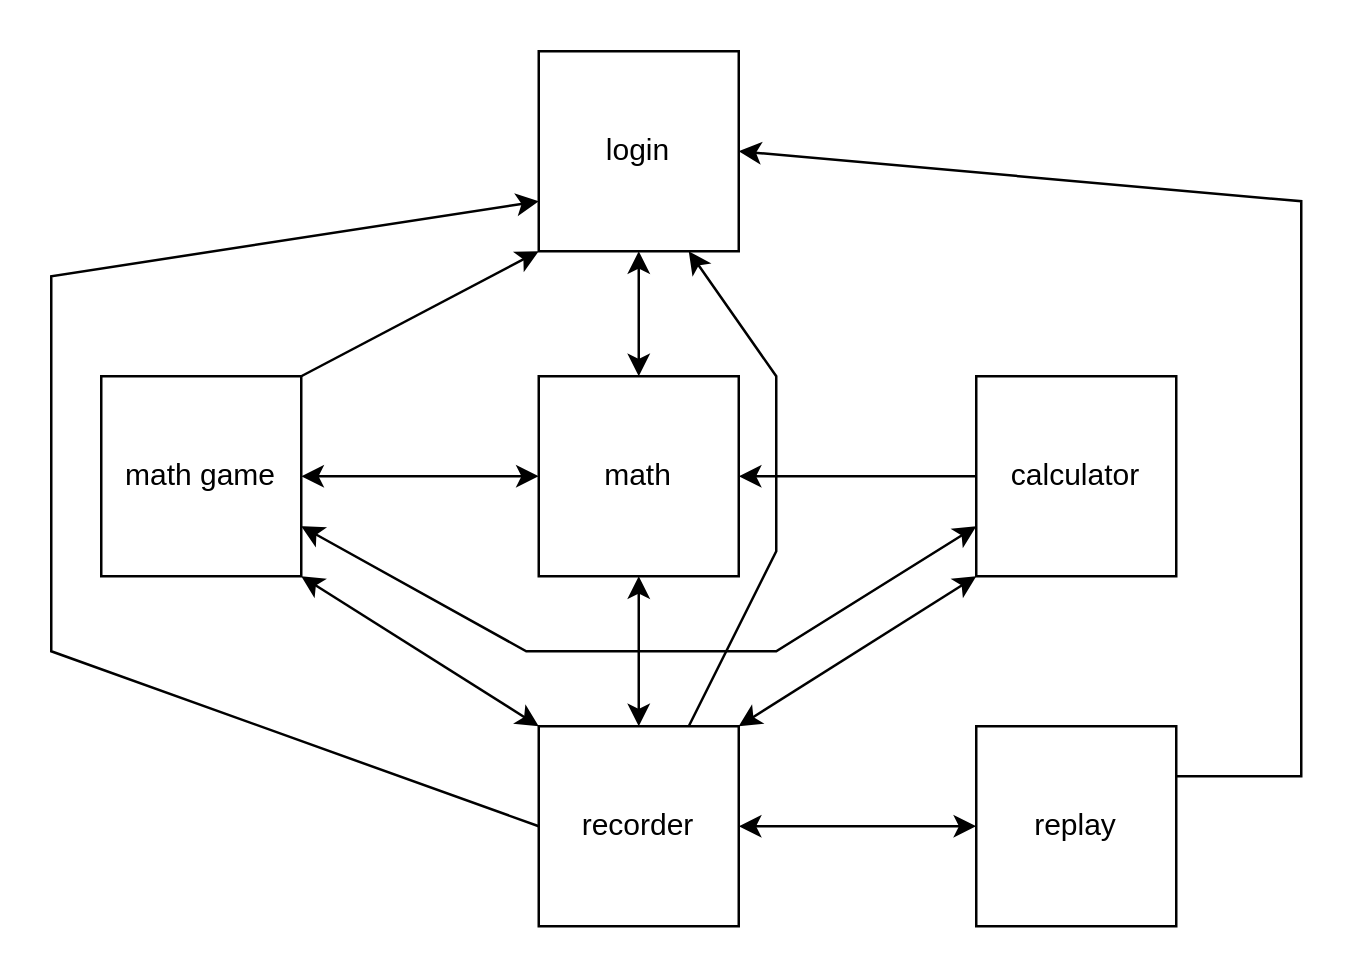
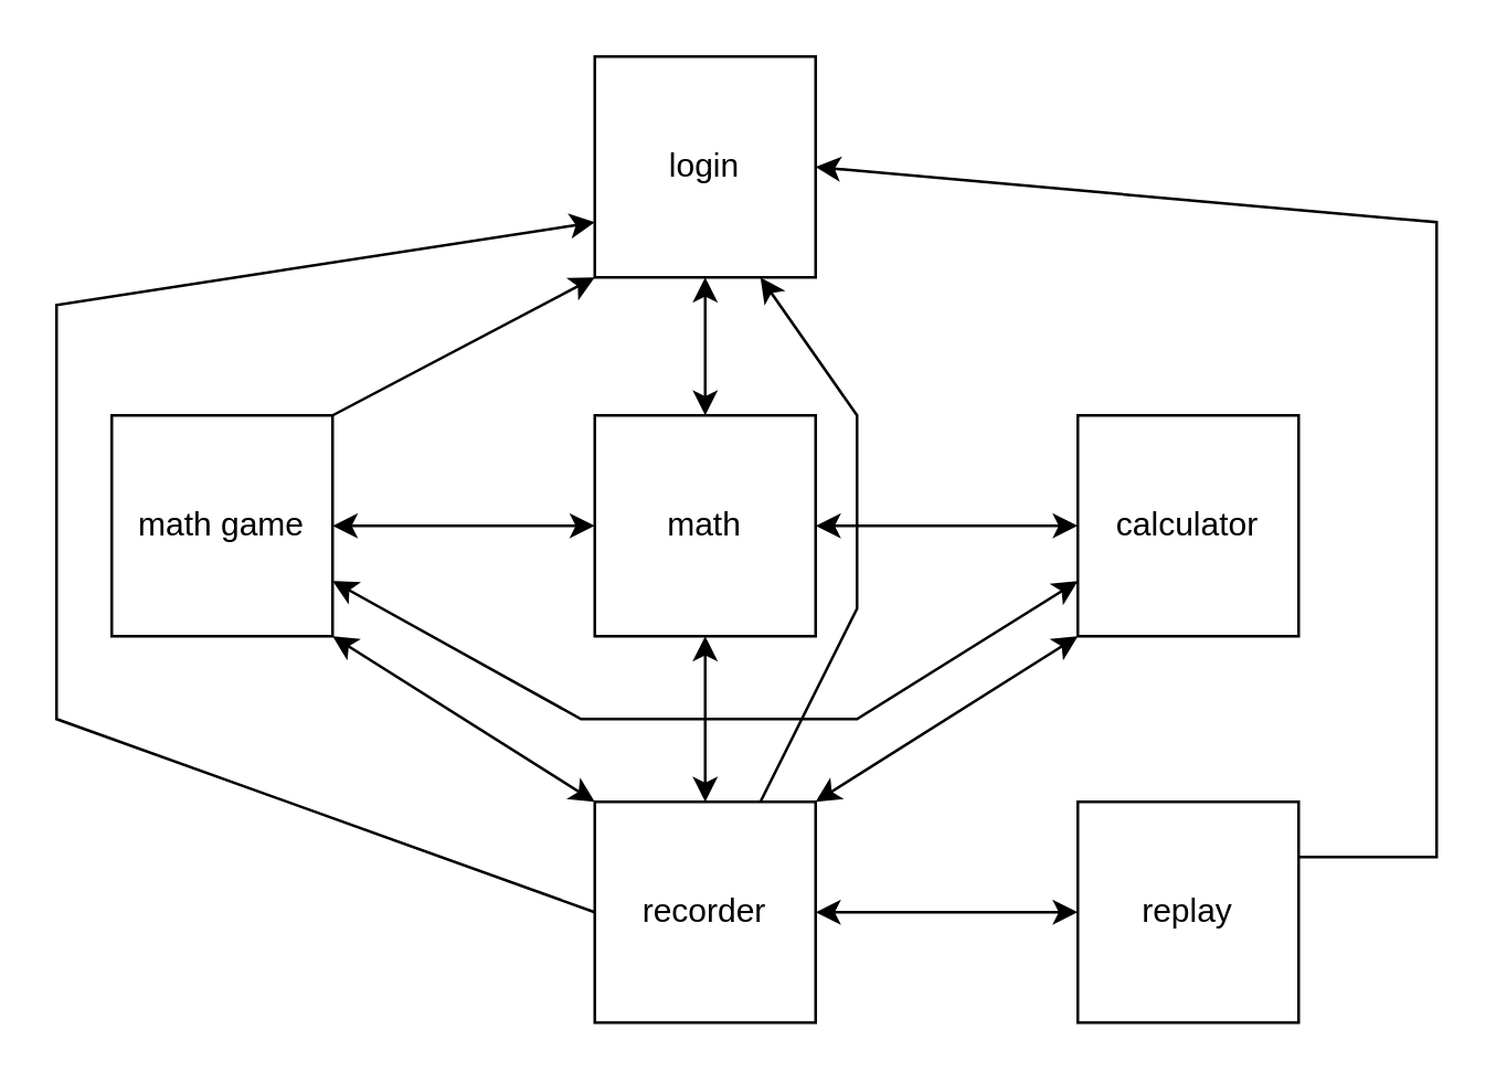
- <mxCell id="11" value="" style="endArrow=none;startArrow=classic;html=1;rounded=0;entryX=0;entryY=0.5;entryDx=0;entryDy=0;exitX=1;exitY=0.5;exitDx=0;exitDy=0;" edge="1" parent="1" source="7" target="5"><mxGeometry width="50" height="50" relative="1" as="geometry"><mxPoint x="210" y="260" as="sourcePoint" /><mxPoint x="260" y="210" as="targetPoint" /></mxGeometry></mxCell>
+ <mxCell id="11" value="" style="endArrow=classic;startArrow=classic;html=1;rounded=0;entryX=0;entryY=0.5;entryDx=0;entryDy=0;exitX=1;exitY=0.5;exitDx=0;exitDy=0;" edge="1" parent="1" source="7" target="5"><mxGeometry width="50" height="50" relative="1" as="geometry"><mxPoint x="210" y="260" as="sourcePoint" /><mxPoint x="260" y="210" as="targetPoint" /></mxGeometry></mxCell>
